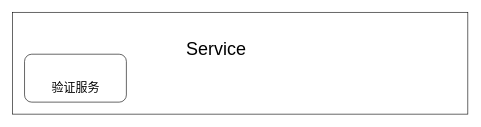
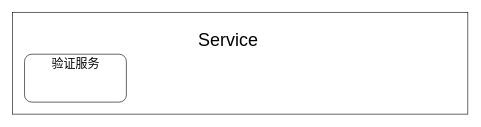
- <mxCell id="3" value="&lt;font style=&quot;font-size: 30px;&quot;&gt;Service&lt;/font&gt;" style="text;html=1;align=center;verticalAlign=middle;whiteSpace=wrap;rounded=0;" vertex="1" parent="1"><mxGeometry x="260" y="35" width="200" height="90" as="geometry" /></mxCell>
+ <mxCell id="3" value="&lt;font style=&quot;font-size: 30px;&quot;&gt;Service&lt;/font&gt;" style="text;html=1;align=center;verticalAlign=middle;whiteSpace=wrap;rounded=0;" vertex="1" parent="1"><mxGeometry x="280" y="20" width="200" height="90" as="geometry" /></mxCell>
- <mxCell id="5" value="&lt;font style=&quot;font-size: 20px;&quot;&gt;验证服务&lt;/font&gt;" style="text;html=1;align=center;verticalAlign=middle;whiteSpace=wrap;rounded=0;" vertex="1" parent="1"><mxGeometry x="72.5" y="130" width="105" height="30" as="geometry" /></mxCell>
+ <mxCell id="5" value="&lt;font style=&quot;font-size: 20px;&quot;&gt;验证服务&lt;/font&gt;" style="text;html=1;align=center;verticalAlign=middle;whiteSpace=wrap;rounded=0;" vertex="1" parent="1"><mxGeometry x="72.5" y="90" width="105" height="30" as="geometry" /></mxCell>
